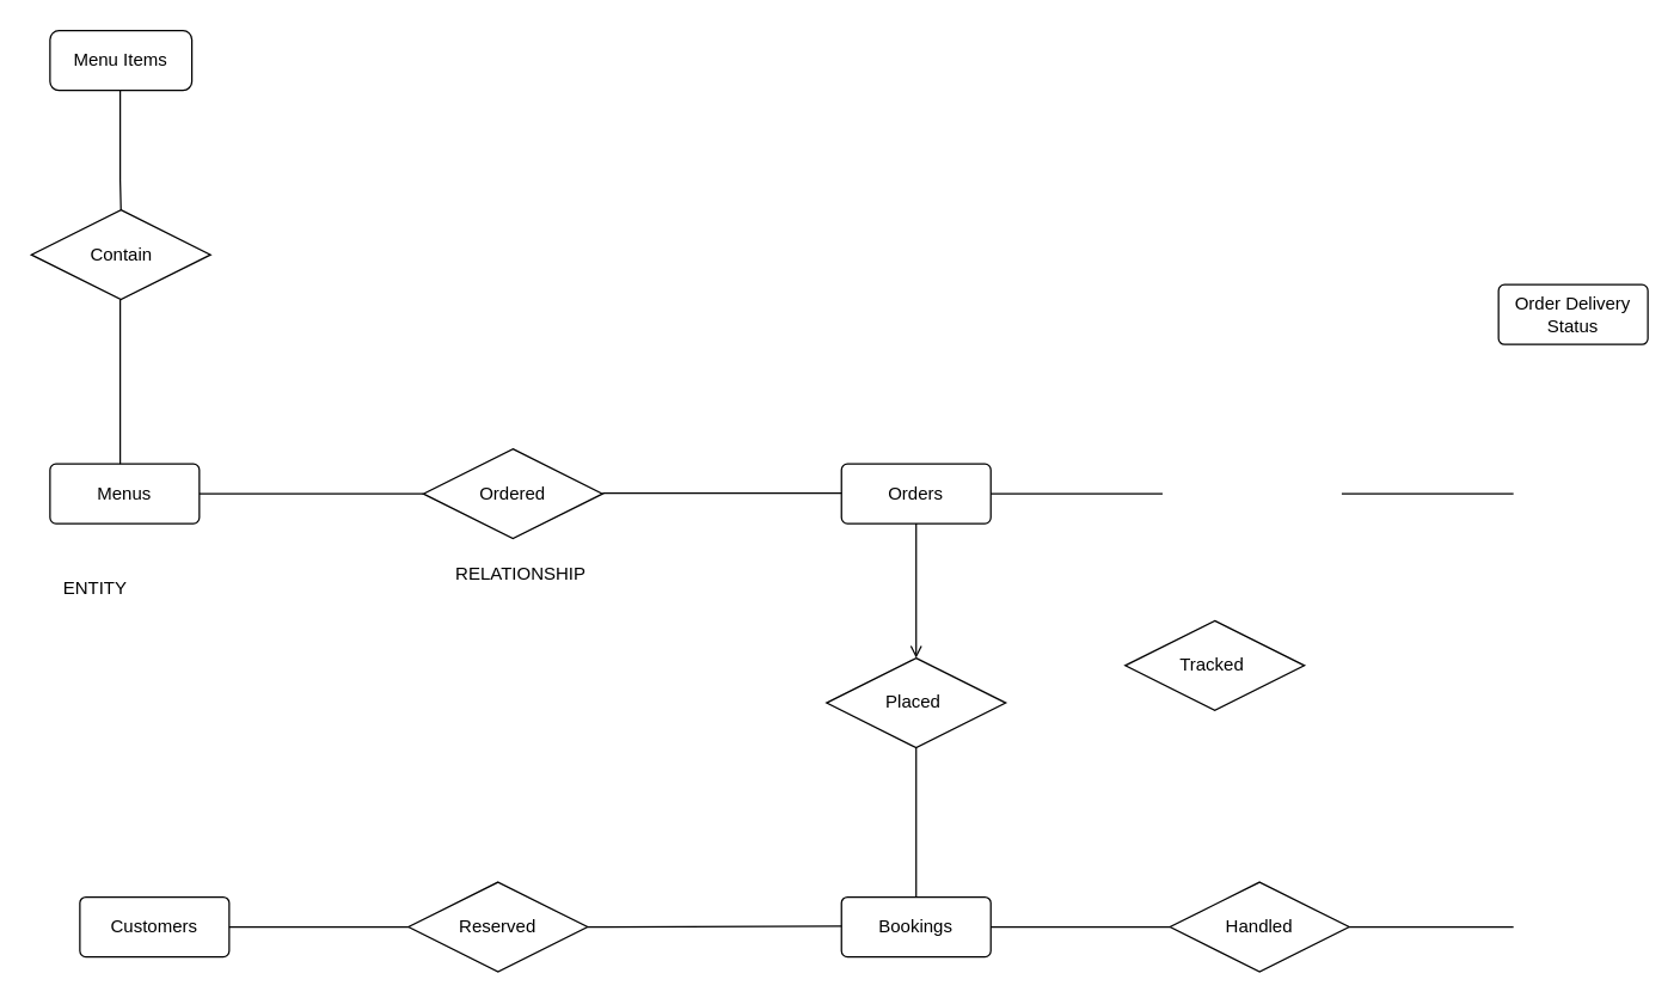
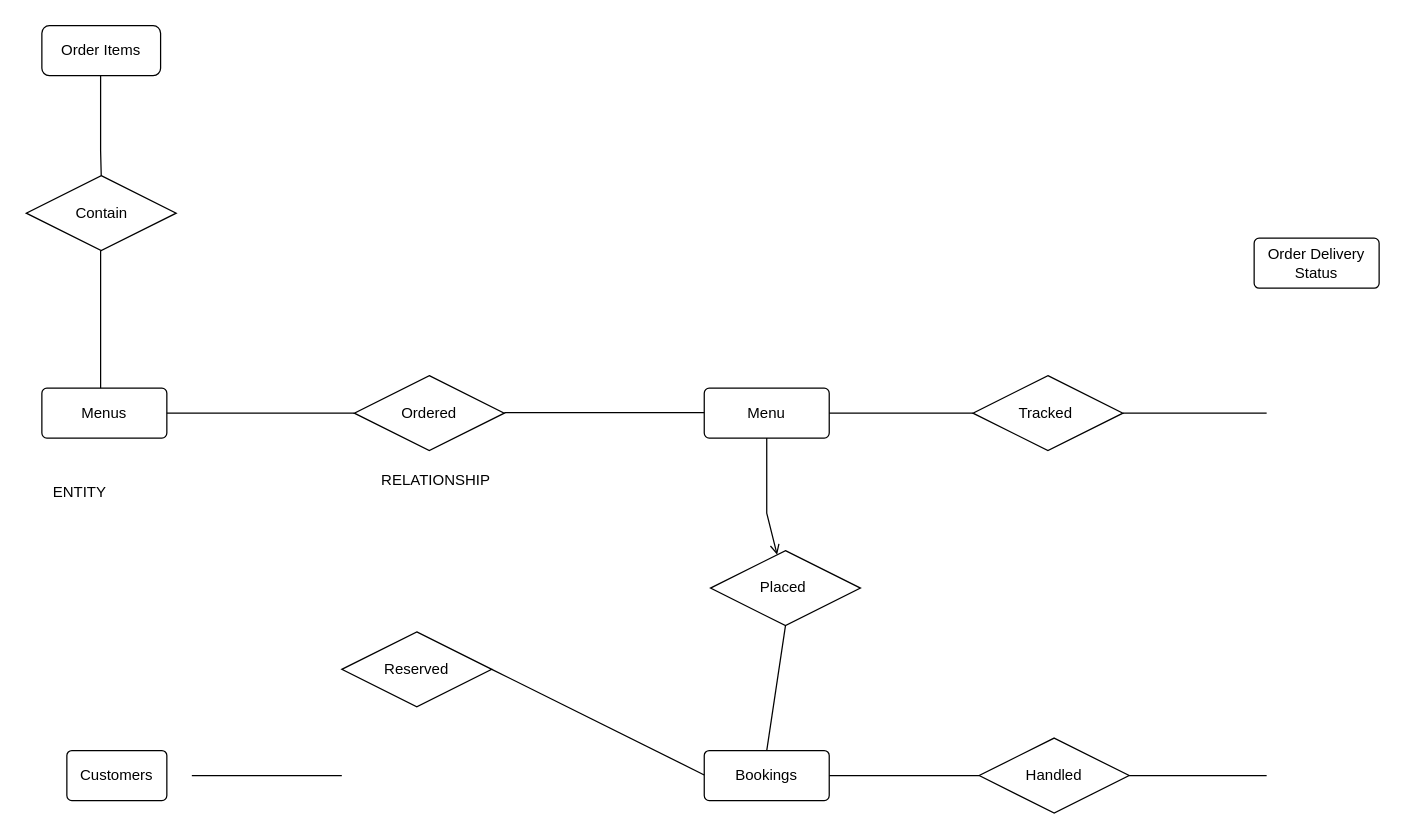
- <mxCell id="25" value="Menu Items" style="rounded=1;whiteSpace=wrap;html=1;" vertex="1" parent="1"><mxGeometry x="33" y="20" width="95" height="40" as="geometry" /></mxCell>
+ <mxCell id="25" value="Order Items" style="rounded=1;whiteSpace=wrap;html=1;" vertex="1" parent="1"><mxGeometry x="33" y="20" width="95" height="40" as="geometry" /></mxCell>
- <mxCell id="3" value="Orders" style="rounded=1;arcSize=10;whiteSpace=wrap;html=1;align=center;" parent="1" vertex="1"><mxGeometry x="563" y="310" width="100" height="40" as="geometry" /></mxCell>
+ <mxCell id="3" value="Menu" style="rounded=1;arcSize=10;whiteSpace=wrap;html=1;align=center;" parent="1" vertex="1"><mxGeometry x="563" y="310" width="100" height="40" as="geometry" /></mxCell>
- <mxCell id="6" value="Tracked&amp;nbsp;" style="shape=rhombus;perimeter=rhombusPerimeter;whiteSpace=wrap;html=1;align=center;" parent="1" vertex="1"><mxGeometry x="753" y="415" width="120" height="60" as="geometry" /></mxCell>
+ <mxCell id="6" value="Tracked&amp;nbsp;" style="shape=rhombus;perimeter=rhombusPerimeter;whiteSpace=wrap;html=1;align=center;" parent="1" vertex="1"><mxGeometry x="778" y="300" width="120" height="60" as="geometry" /></mxCell>
- <mxCell id="9" value="Placed&amp;nbsp;" style="shape=rhombus;perimeter=rhombusPerimeter;whiteSpace=wrap;html=1;align=center;" parent="1" vertex="1"><mxGeometry x="553" y="440" width="120" height="60" as="geometry" /></mxCell>
+ <mxCell id="9" value="Placed&amp;nbsp;" style="shape=rhombus;perimeter=rhombusPerimeter;whiteSpace=wrap;html=1;align=center;" parent="1" vertex="1"><mxGeometry x="568" y="440" width="120" height="60" as="geometry" /></mxCell>
- <mxCell id="10" value="Customers" style="rounded=1;arcSize=10;whiteSpace=wrap;html=1;align=center;" parent="1" vertex="1"><mxGeometry x="53" y="600" width="100" height="40" as="geometry" /></mxCell>
+ <mxCell id="10" value="Customers" style="rounded=1;arcSize=10;whiteSpace=wrap;html=1;align=center;" parent="1" vertex="1"><mxGeometry x="53" y="600" width="80" height="40" as="geometry" /></mxCell>
- <mxCell id="11" value="Reserved" style="shape=rhombus;perimeter=rhombusPerimeter;whiteSpace=wrap;html=1;align=center;" parent="1" vertex="1"><mxGeometry x="273" y="590" width="120" height="60" as="geometry" /></mxCell>
+ <mxCell id="11" value="Reserved" style="shape=rhombus;perimeter=rhombusPerimeter;whiteSpace=wrap;html=1;align=center;" parent="1" vertex="1"><mxGeometry x="273" y="505" width="120" height="60" as="geometry" /></mxCell>
